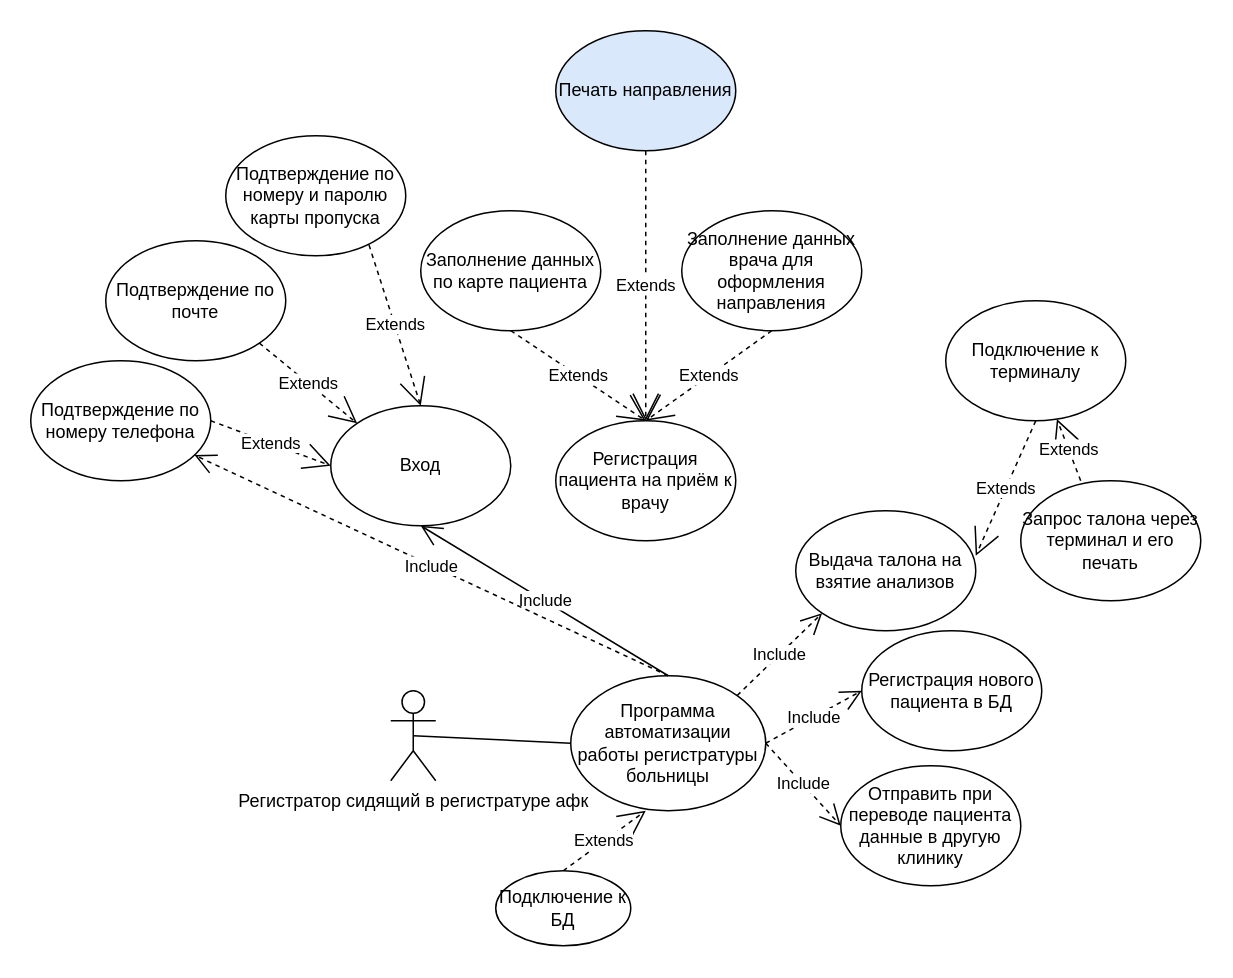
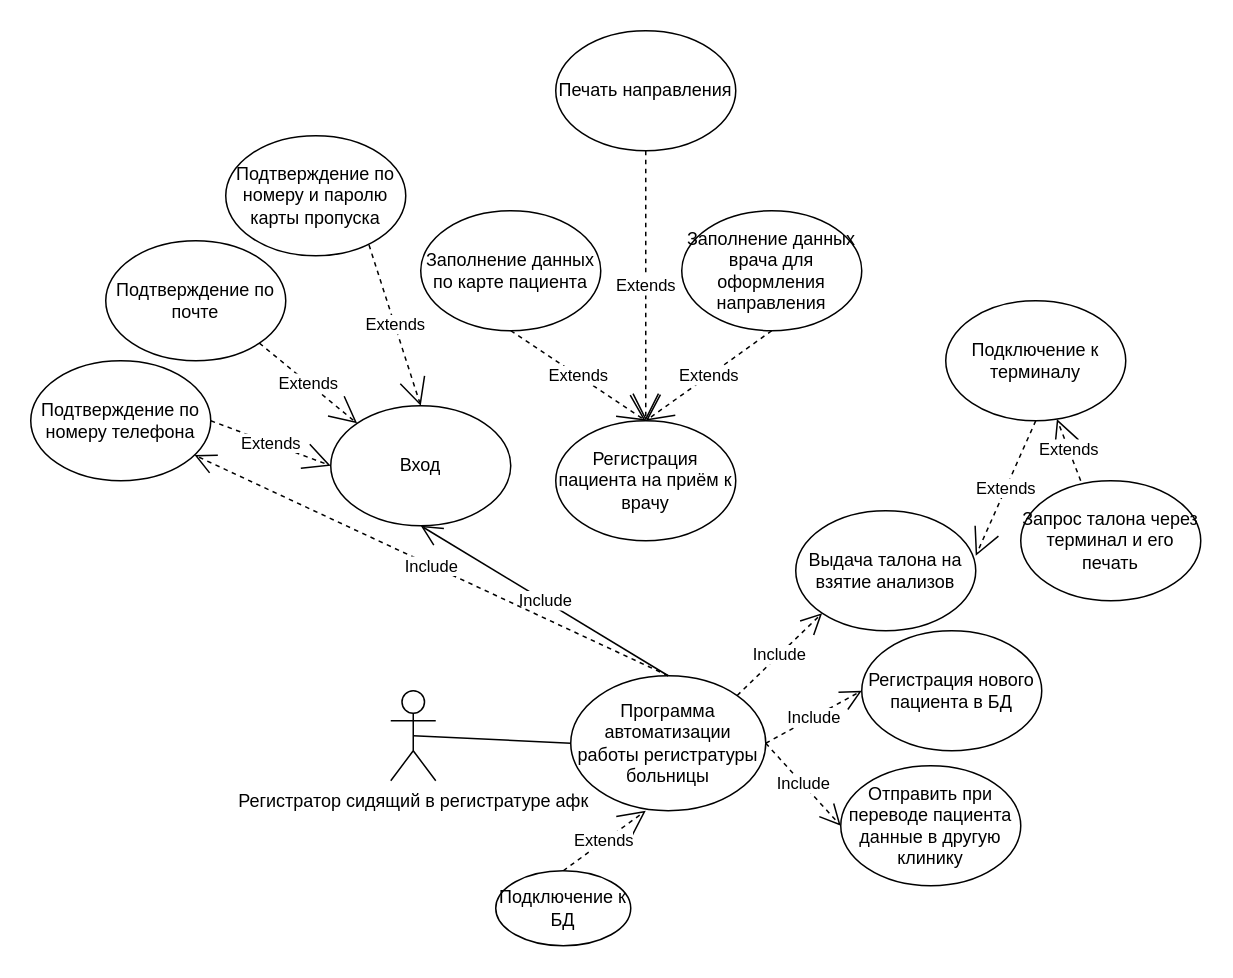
- <mxCell id="17" value="Печать направления" style="ellipse;whiteSpace=wrap;html=1;fillColor=#dae8fc;" vertex="1" parent="1"><mxGeometry x="370" y="20" width="120" height="80" as="geometry" /></mxCell>
+ <mxCell id="17" value="Печать направления" style="ellipse;whiteSpace=wrap;html=1;" vertex="1" parent="1"><mxGeometry x="370" y="20" width="120" height="80" as="geometry" /></mxCell>
